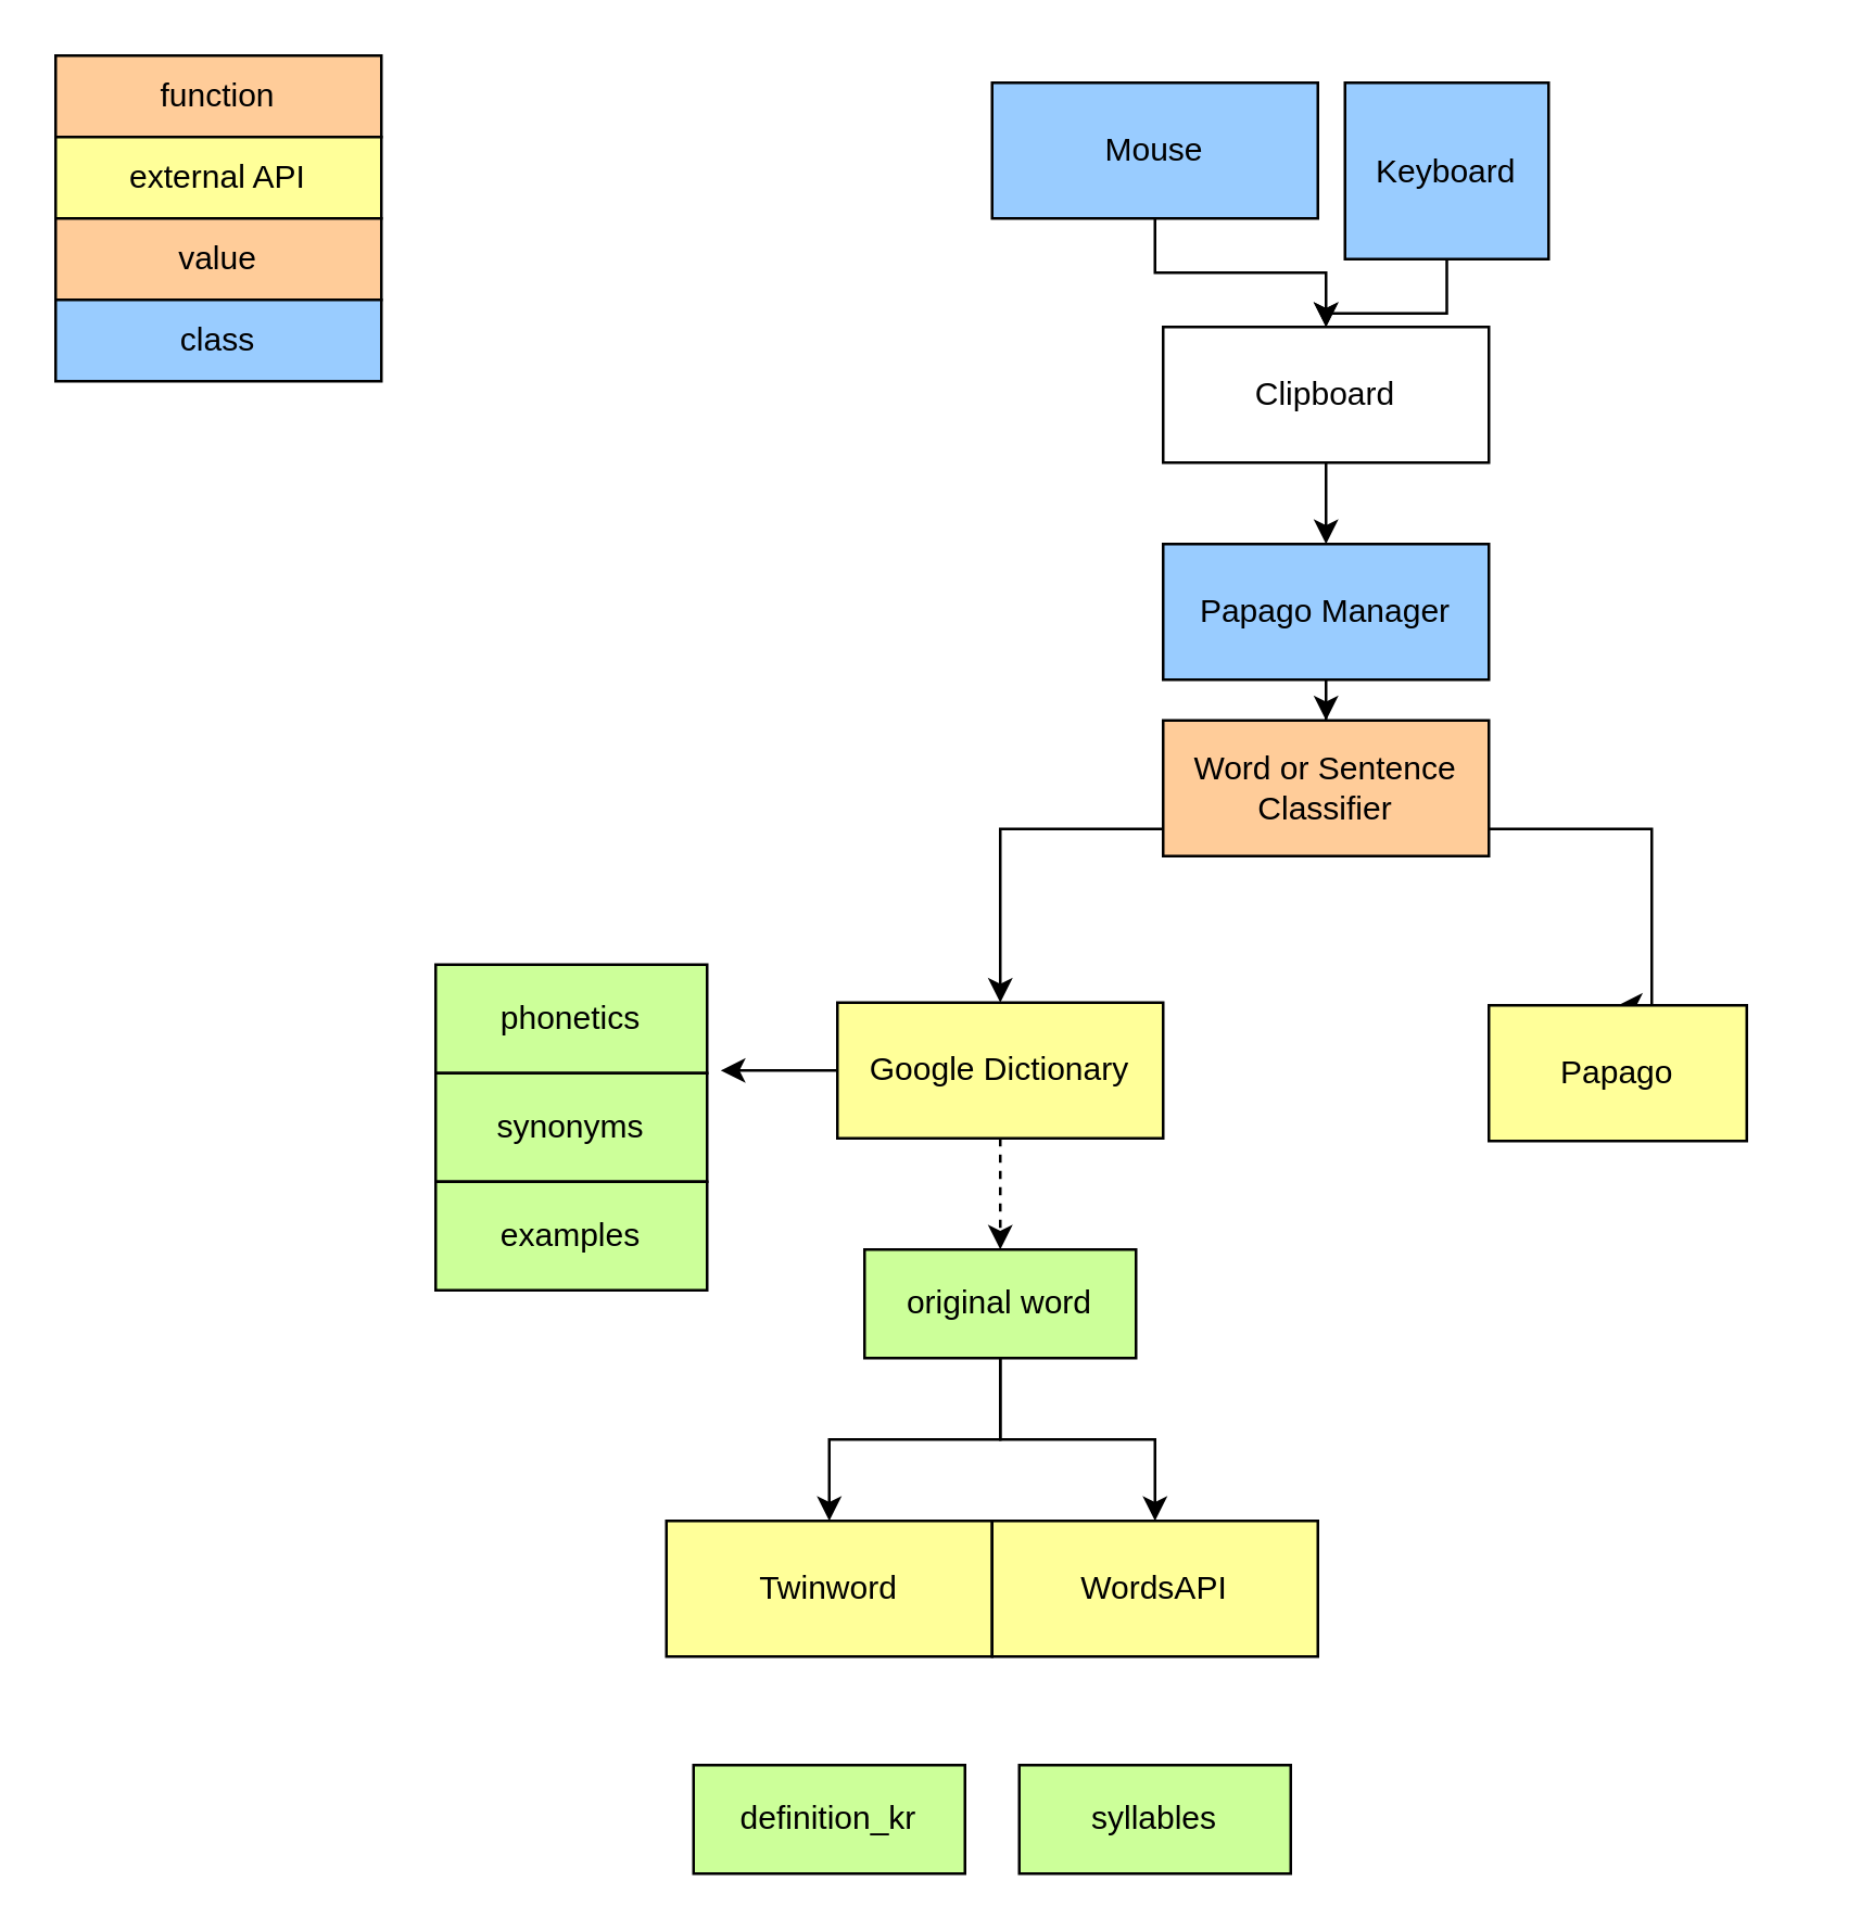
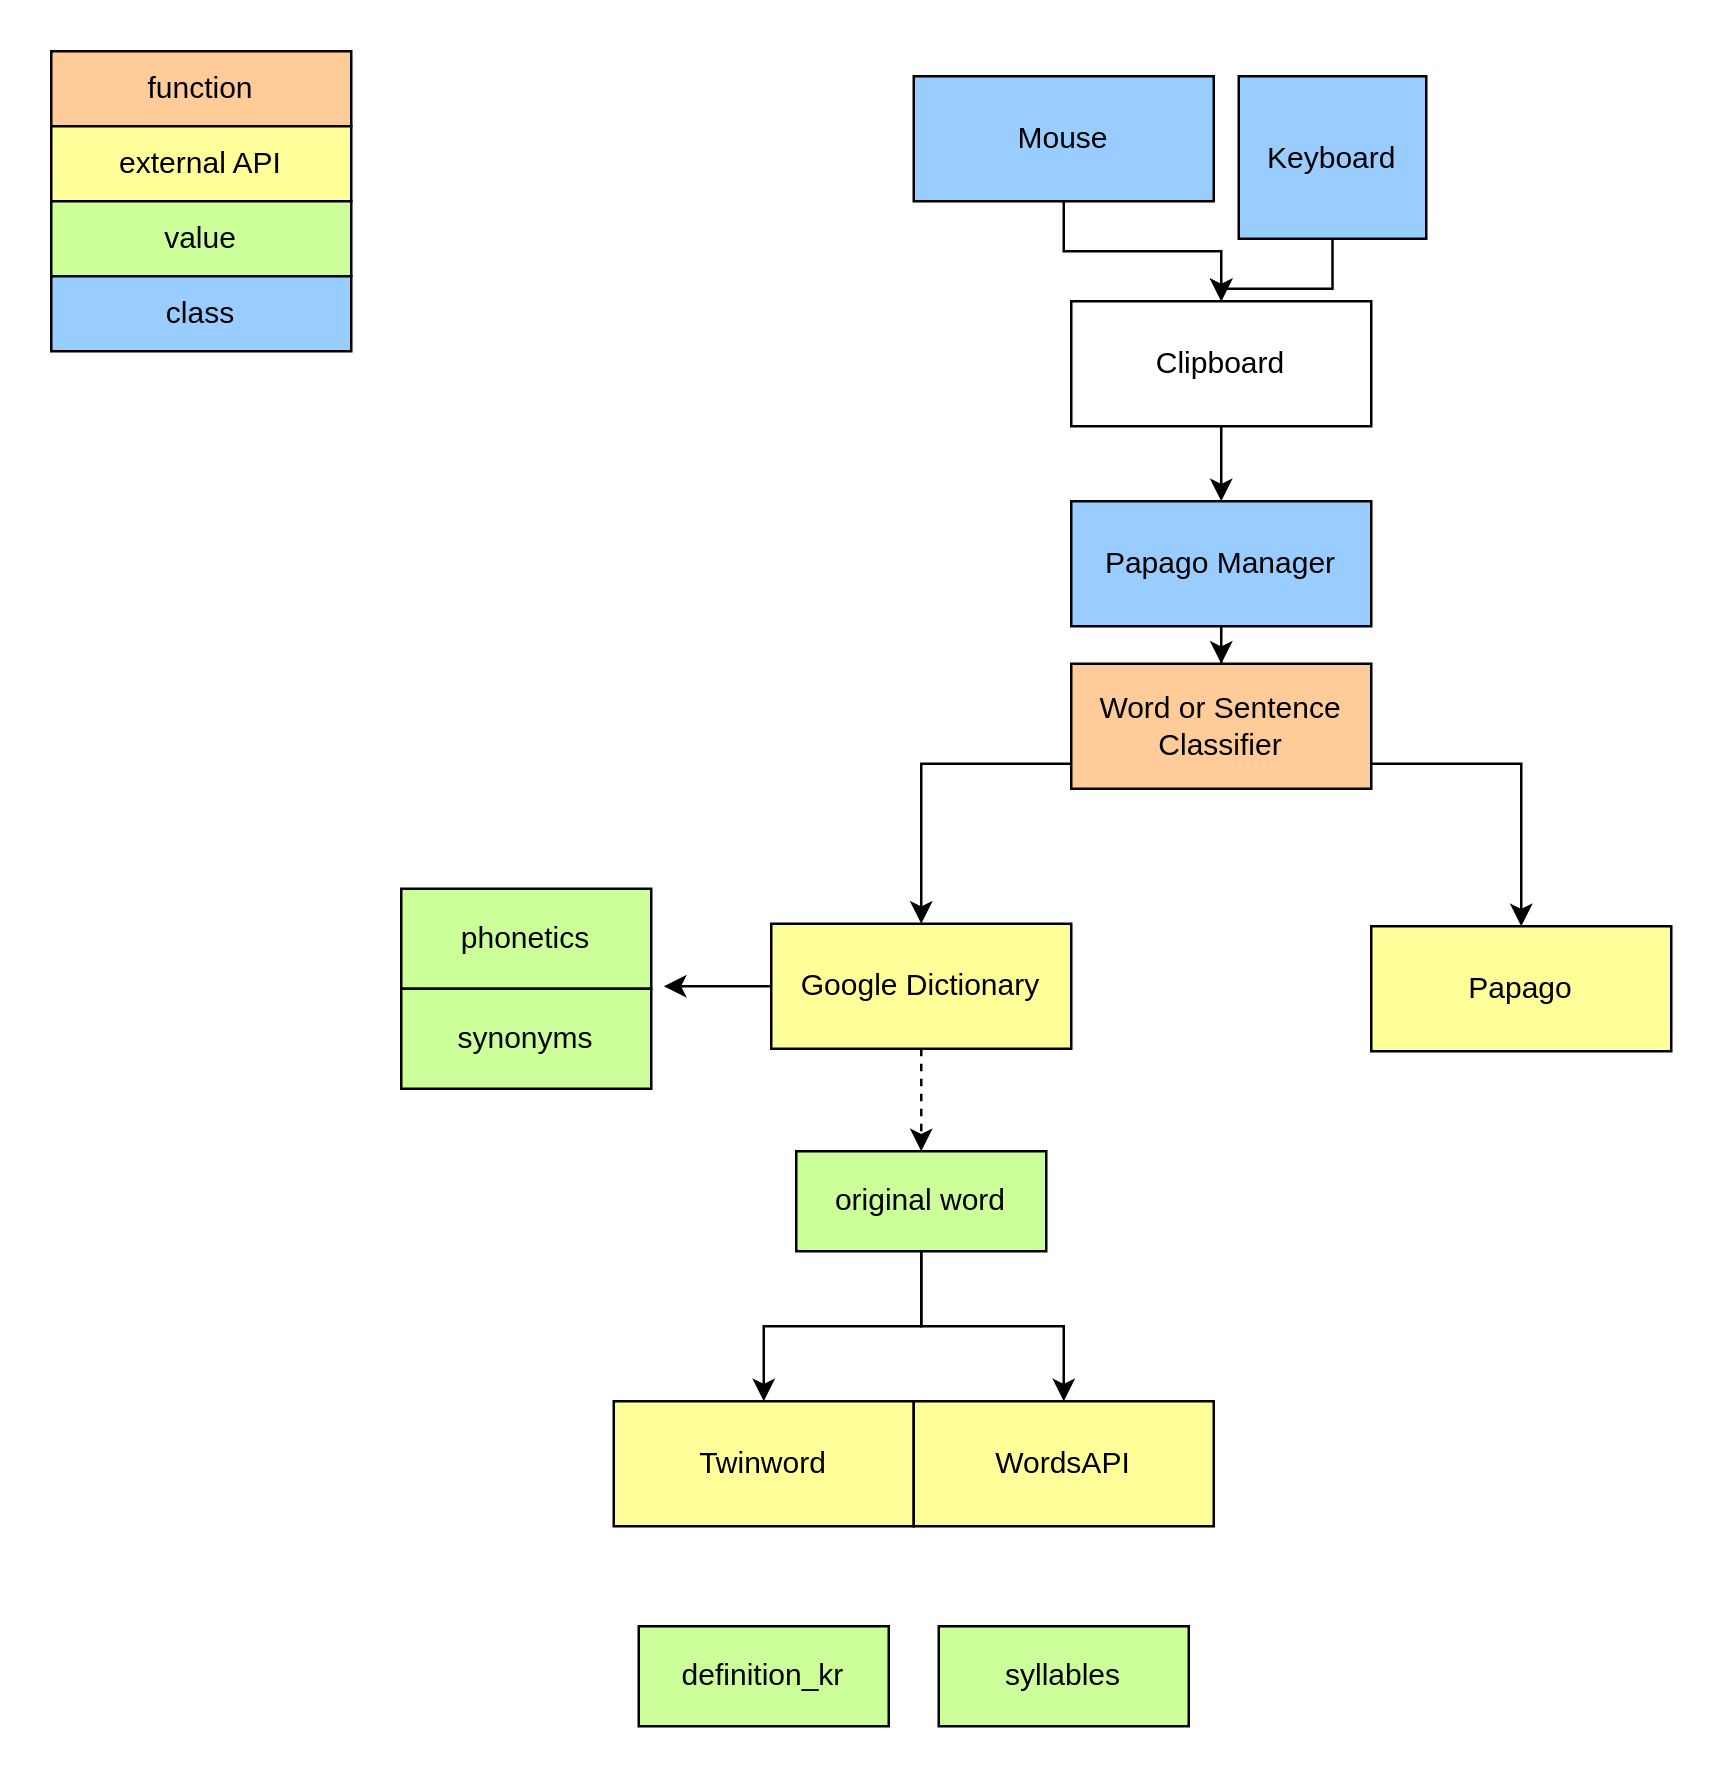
- <mxCell id="26" value="value" style="rounded=0;whiteSpace=wrap;html=1;fillColor=#ffcc99;" parent="1" vertex="1"><mxGeometry x="20" y="80" width="120" height="30" as="geometry" /></mxCell>
+ <mxCell id="26" value="value" style="rounded=0;whiteSpace=wrap;html=1;fillColor=#CCFF99;" parent="1" vertex="1"><mxGeometry x="20" y="80" width="120" height="30" as="geometry" /></mxCell>
- <mxCell id="19" value="Papago" style="rounded=0;whiteSpace=wrap;html=1;fillColor=#FFFF99;" parent="1" vertex="1"><mxGeometry x="548" y="370" width="95" height="50" as="geometry" /></mxCell>
+ <mxCell id="19" value="Papago" style="rounded=0;whiteSpace=wrap;html=1;fillColor=#FFFF99;" parent="1" vertex="1"><mxGeometry x="548" y="370" width="120" height="50" as="geometry" /></mxCell>
- <mxCell id="30" value="examples" style="rounded=0;whiteSpace=wrap;html=1;fillColor=#CCFF99;" vertex="1" parent="1"><mxGeometry x="160" y="435" width="100" height="40" as="geometry" /></mxCell>
